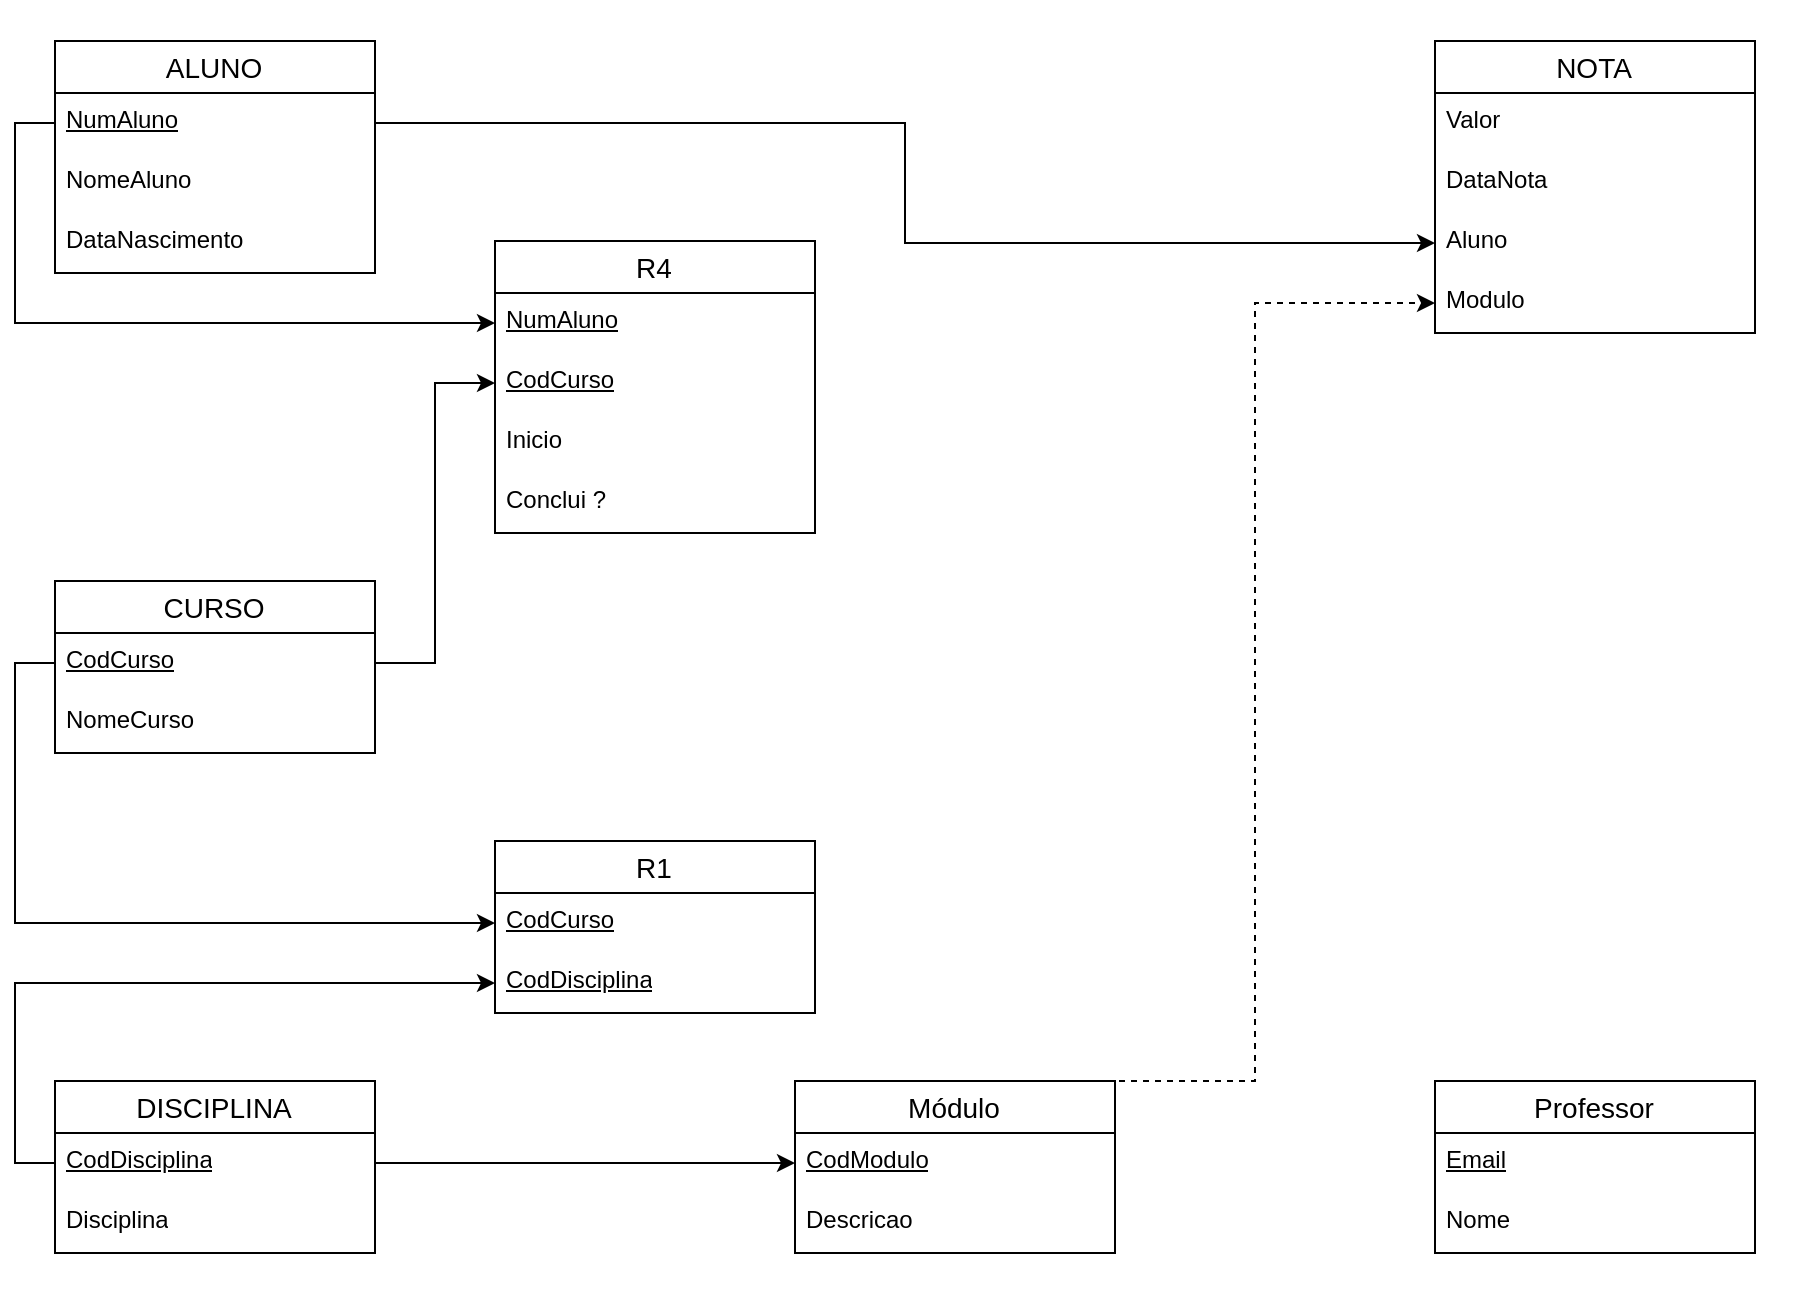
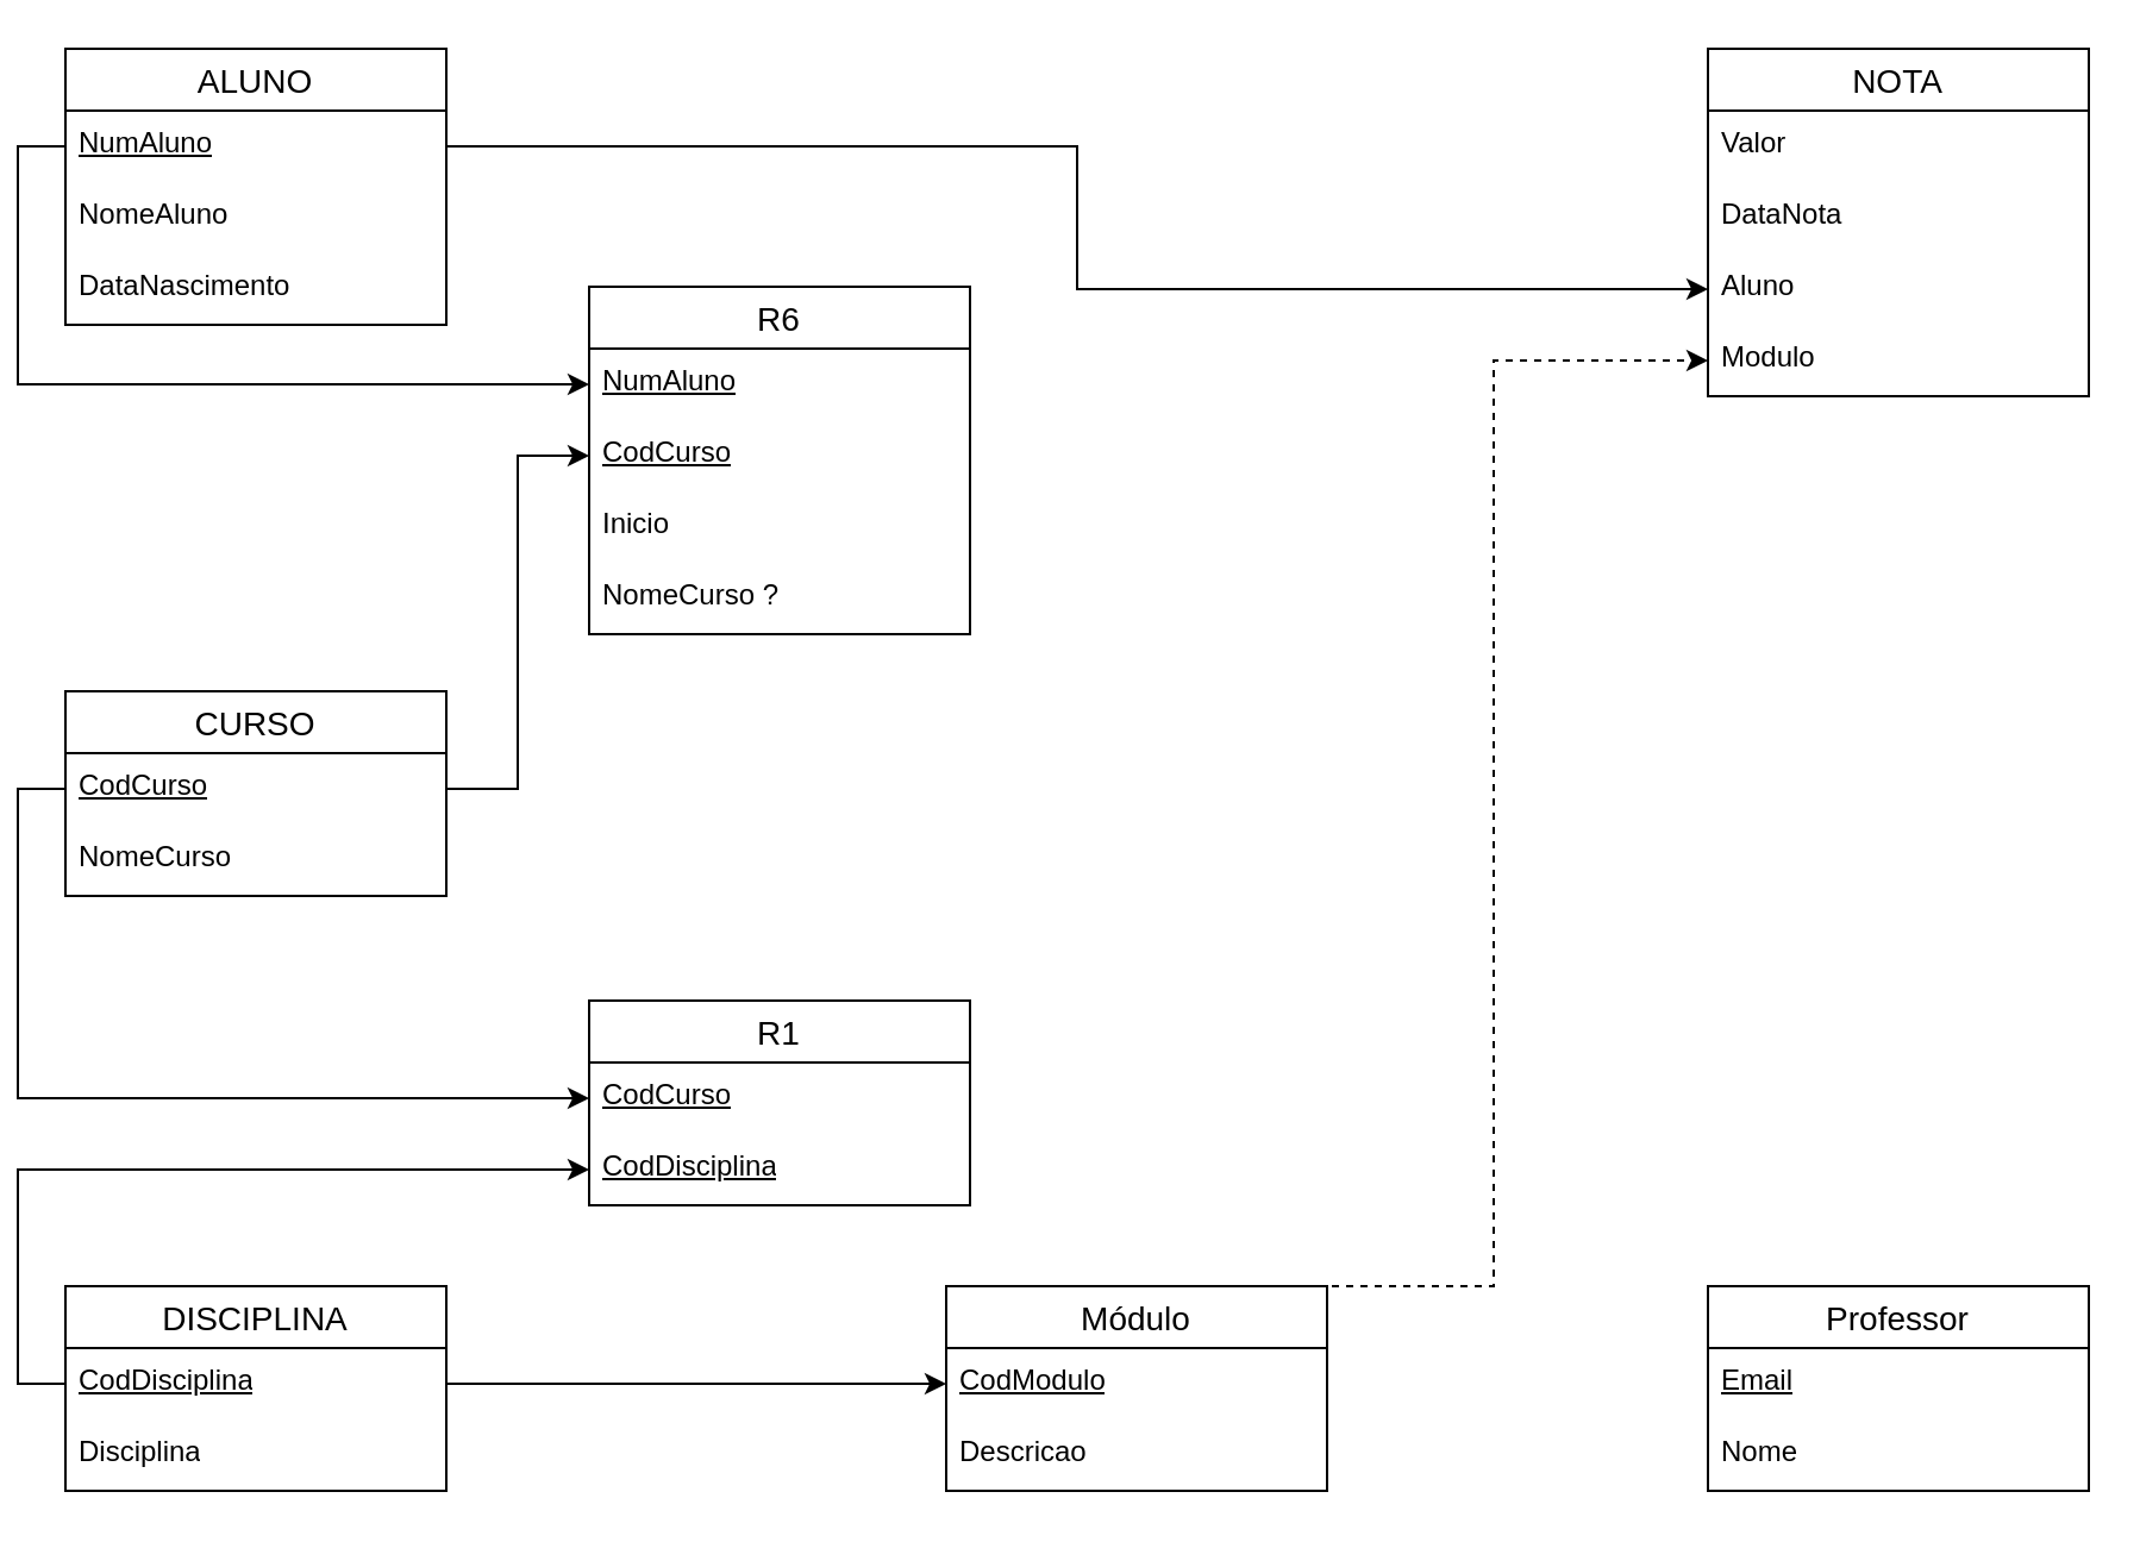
- <mxCell id="27" value="R4" style="swimlane;fontStyle=0;childLayout=stackLayout;horizontal=1;startSize=26;horizontalStack=0;resizeParent=1;resizeParentMax=0;resizeLast=0;collapsible=1;marginBottom=0;align=center;fontSize=14;" vertex="1" parent="1"><mxGeometry x="240" y="120" width="160" height="146" as="geometry" /></mxCell>
+ <mxCell id="27" value="R6" style="swimlane;fontStyle=0;childLayout=stackLayout;horizontal=1;startSize=26;horizontalStack=0;resizeParent=1;resizeParentMax=0;resizeLast=0;collapsible=1;marginBottom=0;align=center;fontSize=14;" vertex="1" parent="1"><mxGeometry x="240" y="120" width="160" height="146" as="geometry" /></mxCell>
- <mxCell id="31" value="Conclui ?" style="text;strokeColor=none;fillColor=none;spacingLeft=4;spacingRight=4;overflow=hidden;rotatable=0;points=[[0,0.5],[1,0.5]];portConstraint=eastwest;fontSize=12;whiteSpace=wrap;html=1;" vertex="1" parent="27"><mxGeometry y="116" width="160" height="30" as="geometry" /></mxCell>
+ <mxCell id="31" value="NomeCurso ?" style="text;strokeColor=none;fillColor=none;spacingLeft=4;spacingRight=4;overflow=hidden;rotatable=0;points=[[0,0.5],[1,0.5]];portConstraint=eastwest;fontSize=12;whiteSpace=wrap;html=1;" vertex="1" parent="27"><mxGeometry y="116" width="160" height="30" as="geometry" /></mxCell>
